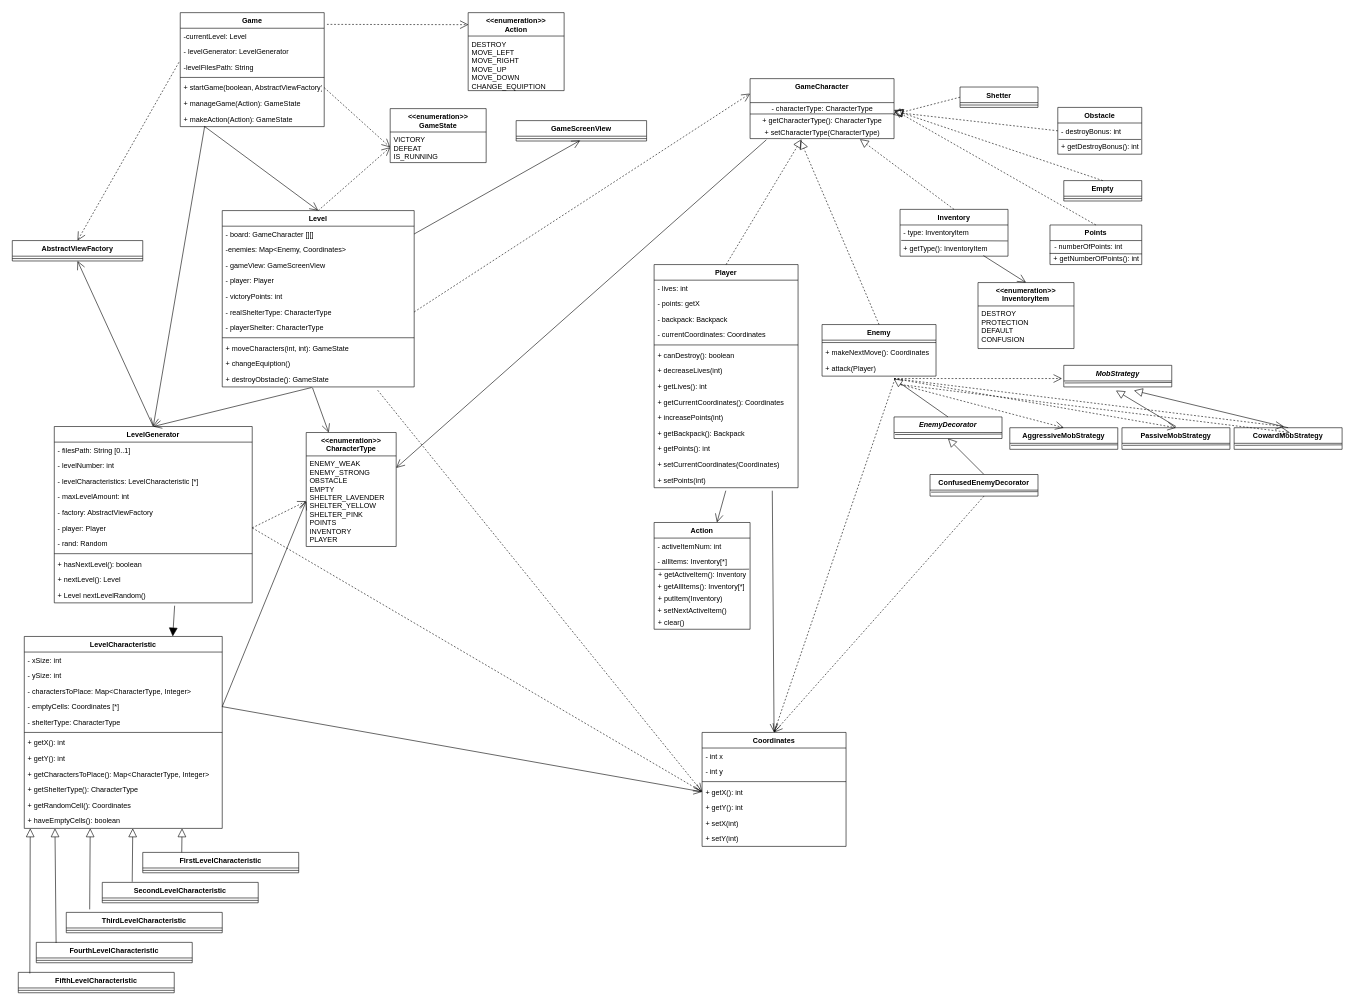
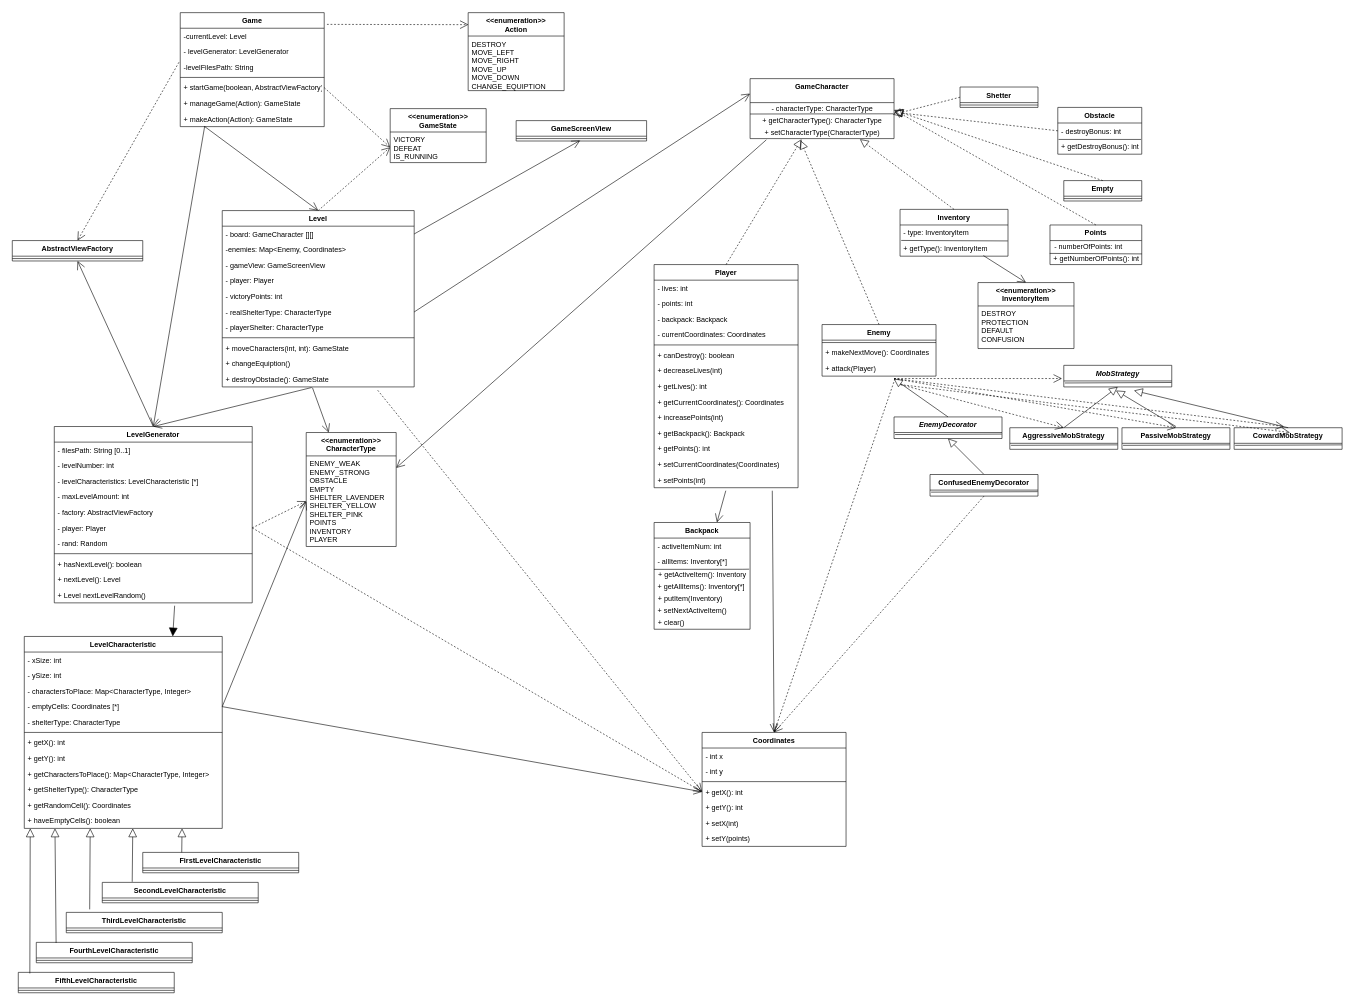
- <mxCell id="72" value="" style="endArrow=open;endFill=1;endSize=12;html=1;rounded=0;dashed=1;exitX=1;exitY=0.5;exitDx=0;exitDy=0;entryX=0;entryY=0.25;entryDx=0;entryDy=0;" parent="1" source="42" target="48" edge="1"><mxGeometry width="160" relative="1" as="geometry"><mxPoint x="785" y="460" as="sourcePoint" /><mxPoint x="945" y="460" as="targetPoint" /></mxGeometry></mxCell>
+ <mxCell id="72" value="" style="endArrow=open;endFill=1;endSize=12;html=1;rounded=0;dashed=0;exitX=1;exitY=0.5;exitDx=0;exitDy=0;entryX=0;entryY=0.25;entryDx=0;entryDy=0;" parent="1" source="42" target="48" edge="1"><mxGeometry width="160" relative="1" as="geometry"><mxPoint x="785" y="460" as="sourcePoint" /><mxPoint x="945" y="460" as="targetPoint" /></mxGeometry></mxCell>
- <mxCell id="84" value="- points: getX" style="text;strokeColor=none;fillColor=none;align=left;verticalAlign=top;spacingLeft=4;spacingRight=4;overflow=hidden;rotatable=0;points=[[0,0.5],[1,0.5]];portConstraint=eastwest;" parent="82" vertex="1"><mxGeometry y="52" width="240" height="26" as="geometry" /></mxCell>
+ <mxCell id="84" value="- points: int" style="text;strokeColor=none;fillColor=none;align=left;verticalAlign=top;spacingLeft=4;spacingRight=4;overflow=hidden;rotatable=0;points=[[0,0.5],[1,0.5]];portConstraint=eastwest;" parent="82" vertex="1"><mxGeometry y="52" width="240" height="26" as="geometry" /></mxCell>
+ <mxCell id="169" value="" style="endArrow=block;endFill=0;endSize=12;html=1;rounded=0;exitX=0.5;exitY=0;exitDx=0;exitDy=0;entryX=0.5;entryY=1;entryDx=0;entryDy=0;" edge="1" parent="1" source="170" target="167"><mxGeometry width="160" relative="1" as="geometry"><mxPoint x="1810" y="690" as="sourcePoint" /><mxPoint x="1890" y="620" as="targetPoint" /></mxGeometry></mxCell>
- <mxCell id="98" value="Action" style="swimlane;fontStyle=1;align=center;verticalAlign=top;childLayout=stackLayout;horizontal=1;startSize=26;horizontalStack=0;resizeParent=1;resizeParentMax=0;resizeLast=0;collapsible=1;marginBottom=0;" parent="1" vertex="1"><mxGeometry x="1090" y="870" width="160" height="178" as="geometry" /></mxCell>
+ <mxCell id="98" value="Backpack" style="swimlane;fontStyle=1;align=center;verticalAlign=top;childLayout=stackLayout;horizontal=1;startSize=26;horizontalStack=0;resizeParent=1;resizeParentMax=0;resizeLast=0;collapsible=1;marginBottom=0;" parent="1" vertex="1"><mxGeometry x="1090" y="870" width="160" height="178" as="geometry" /></mxCell>
- <mxCell id="157" value="+ setY(int)" style="text;strokeColor=none;fillColor=none;align=left;verticalAlign=top;spacingLeft=4;spacingRight=4;overflow=hidden;rotatable=0;points=[[0,0.5],[1,0.5]];portConstraint=eastwest;" parent="150" vertex="1"><mxGeometry y="164" width="240" height="26" as="geometry" /></mxCell>
+ <mxCell id="157" value="+ setY(points)" style="text;strokeColor=none;fillColor=none;align=left;verticalAlign=top;spacingLeft=4;spacingRight=4;overflow=hidden;rotatable=0;points=[[0,0.5],[1,0.5]];portConstraint=eastwest;" parent="150" vertex="1"><mxGeometry y="164" width="240" height="26" as="geometry" /></mxCell>
